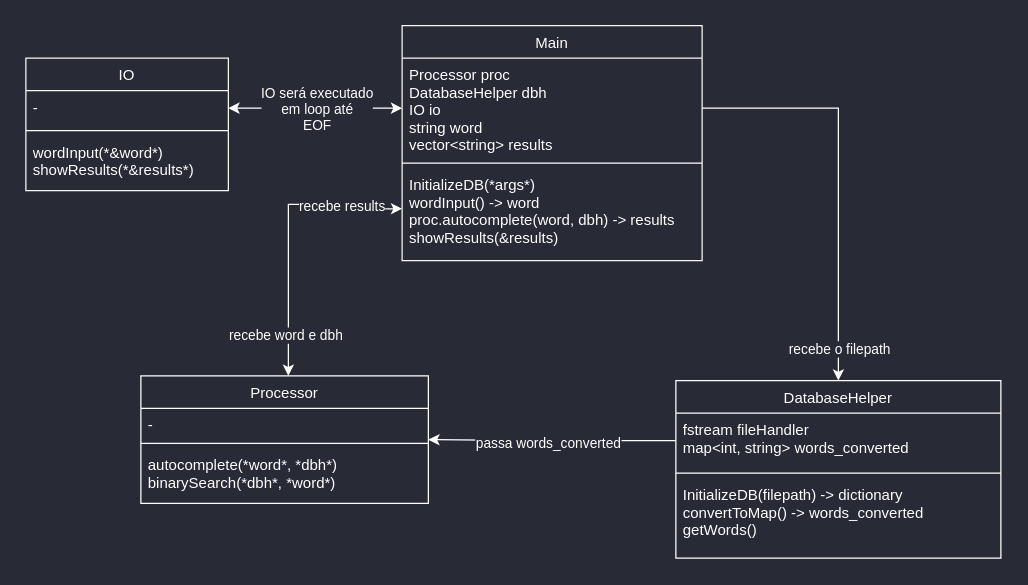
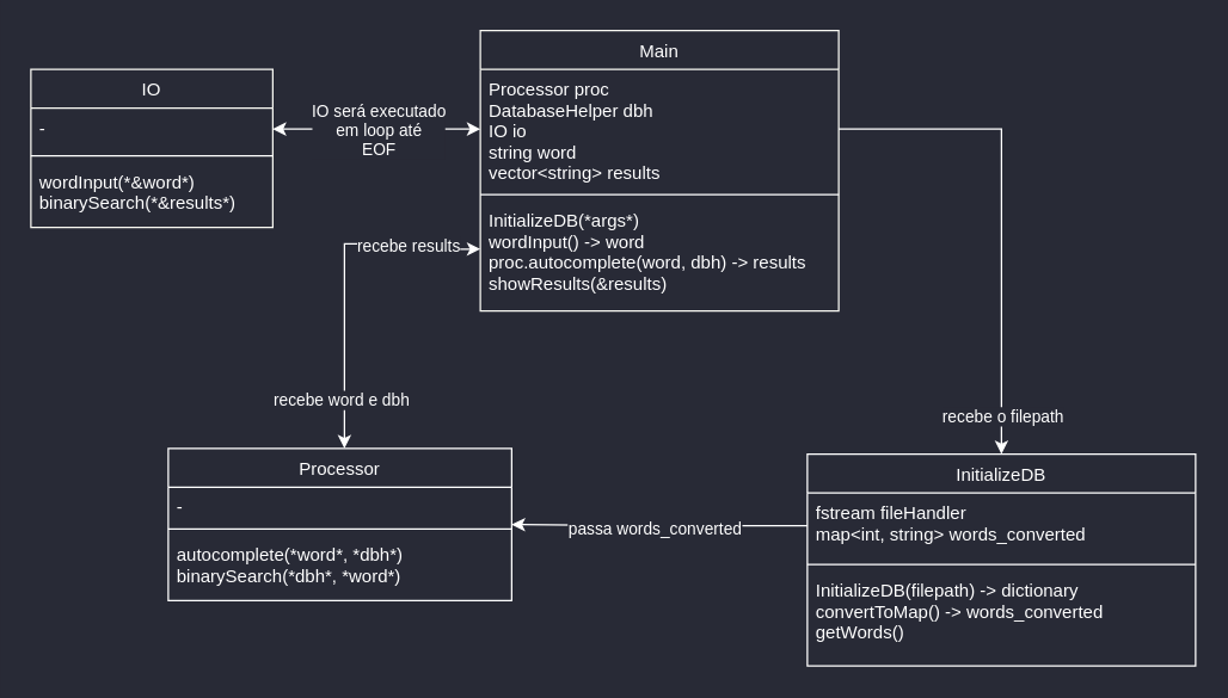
- <mxCell id="24" value="wordInput(*&amp;word*)&#10;showResults(*&amp;results*)&#10;" style="text;align=left;verticalAlign=top;spacingLeft=4;spacingRight=4;overflow=hidden;rotatable=0;points=[[0,0.5],[1,0.5]];portConstraint=eastwest;fontColor=#FFFFFF;fontStyle=0;labelBorderColor=none;" parent="21" vertex="1"><mxGeometry y="62" width="162" height="44" as="geometry" /></mxCell>
+ <mxCell id="24" value="wordInput(*&amp;word*)&#10;binarySearch(*&amp;results*)&#10;" style="text;align=left;verticalAlign=top;spacingLeft=4;spacingRight=4;overflow=hidden;rotatable=0;points=[[0,0.5],[1,0.5]];portConstraint=eastwest;fontColor=#FFFFFF;fontStyle=0;labelBorderColor=none;" parent="21" vertex="1"><mxGeometry y="62" width="162" height="44" as="geometry" /></mxCell>
- <mxCell id="6" value="DatabaseHelper" style="swimlane;fontStyle=0;align=center;verticalAlign=top;childLayout=stackLayout;horizontal=1;startSize=26;horizontalStack=0;resizeParent=1;resizeLast=0;collapsible=1;marginBottom=0;rounded=0;shadow=0;strokeWidth=1;fontColor=#FFFFFF;fillColor=none;labelBorderColor=none;strokeColor=#FFFFFF;" parent="1" vertex="1"><mxGeometry x="540" y="304" width="260" height="142" as="geometry"><mxRectangle x="430" y="444" width="170" height="26" as="alternateBounds" /></mxGeometry></mxCell>
+ <mxCell id="6" value="InitializeDB" style="swimlane;fontStyle=0;align=center;verticalAlign=top;childLayout=stackLayout;horizontal=1;startSize=26;horizontalStack=0;resizeParent=1;resizeLast=0;collapsible=1;marginBottom=0;rounded=0;shadow=0;strokeWidth=1;fontColor=#FFFFFF;fillColor=none;labelBorderColor=none;strokeColor=#FFFFFF;" parent="1" vertex="1"><mxGeometry x="540" y="304" width="260" height="142" as="geometry"><mxRectangle x="430" y="444" width="170" height="26" as="alternateBounds" /></mxGeometry></mxCell>
